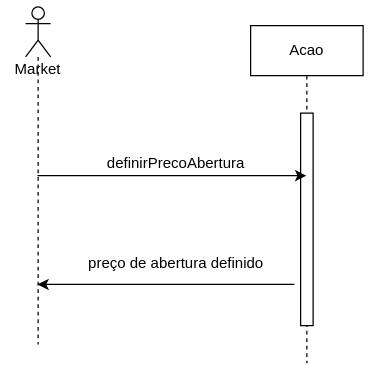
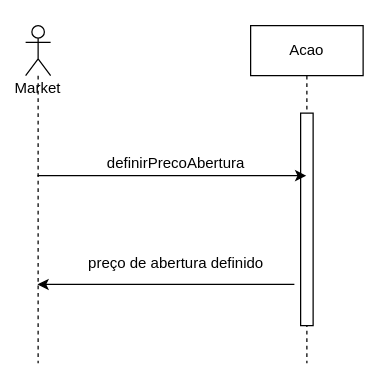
- <mxCell id="2" value="Market" style="shape=umlLifeline;participant=umlActor;perimeter=lifelinePerimeter;whiteSpace=wrap;html=1;container=1;collapsible=0;recursiveResize=0;verticalAlign=top;spacingTop=36;outlineConnect=0;" vertex="1" parent="1"><mxGeometry x="20" y="5" width="20" height="270" as="geometry" /></mxCell>
+ <mxCell id="2" value="Market" style="shape=umlLifeline;participant=umlActor;perimeter=lifelinePerimeter;whiteSpace=wrap;html=1;container=1;collapsible=0;recursiveResize=0;verticalAlign=top;spacingTop=36;outlineConnect=0;" vertex="1" parent="1"><mxGeometry x="20" y="20" width="20" height="270" as="geometry" /></mxCell>
